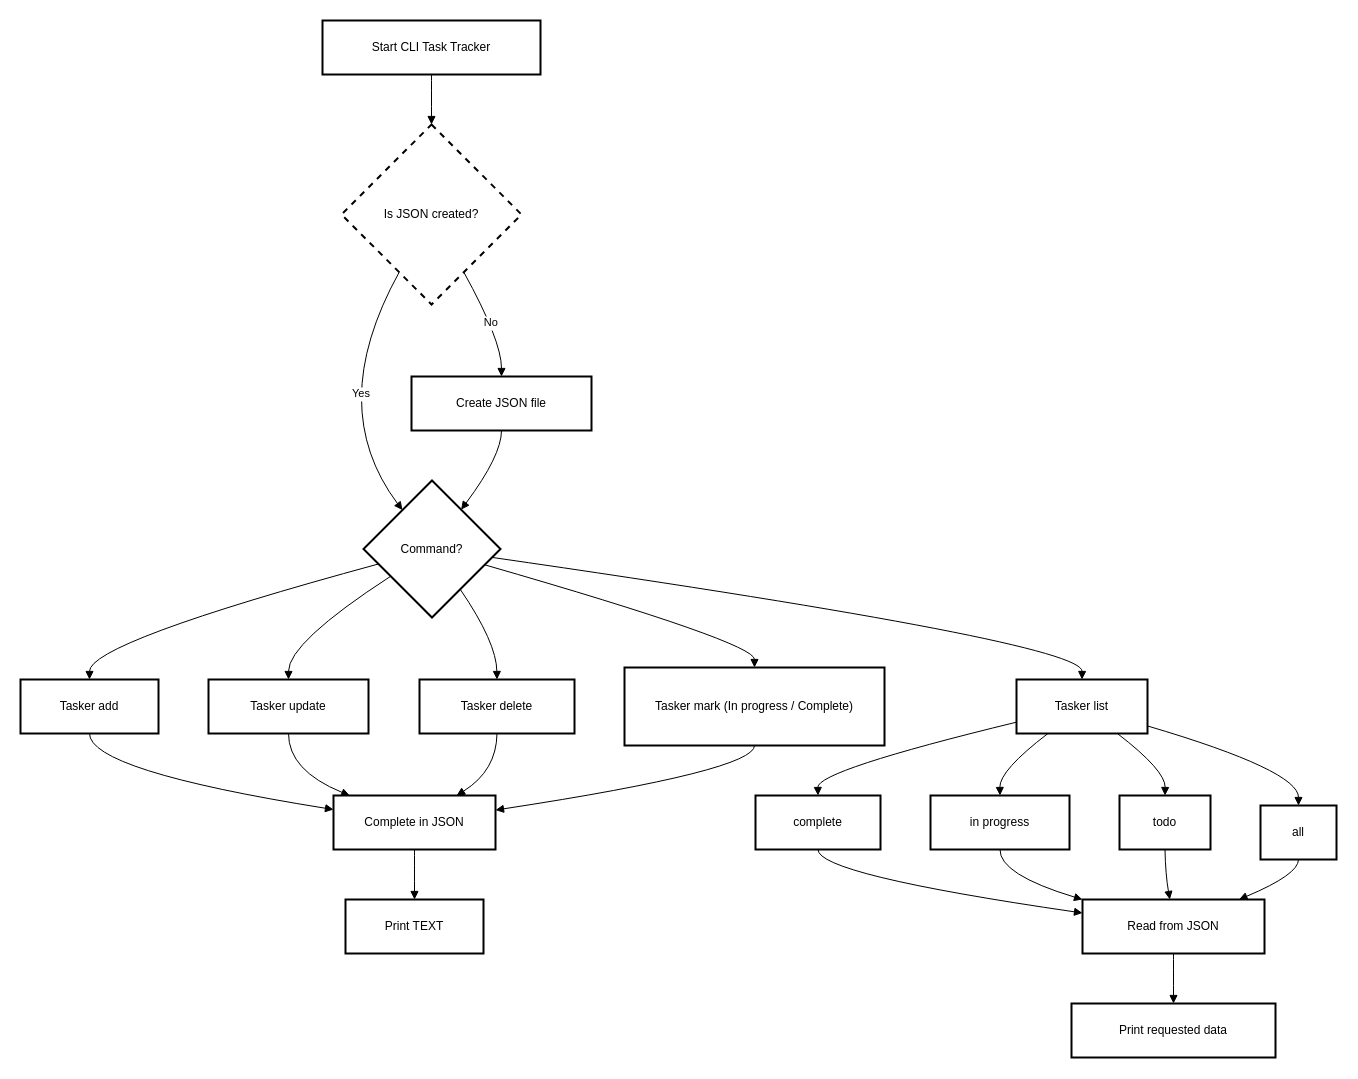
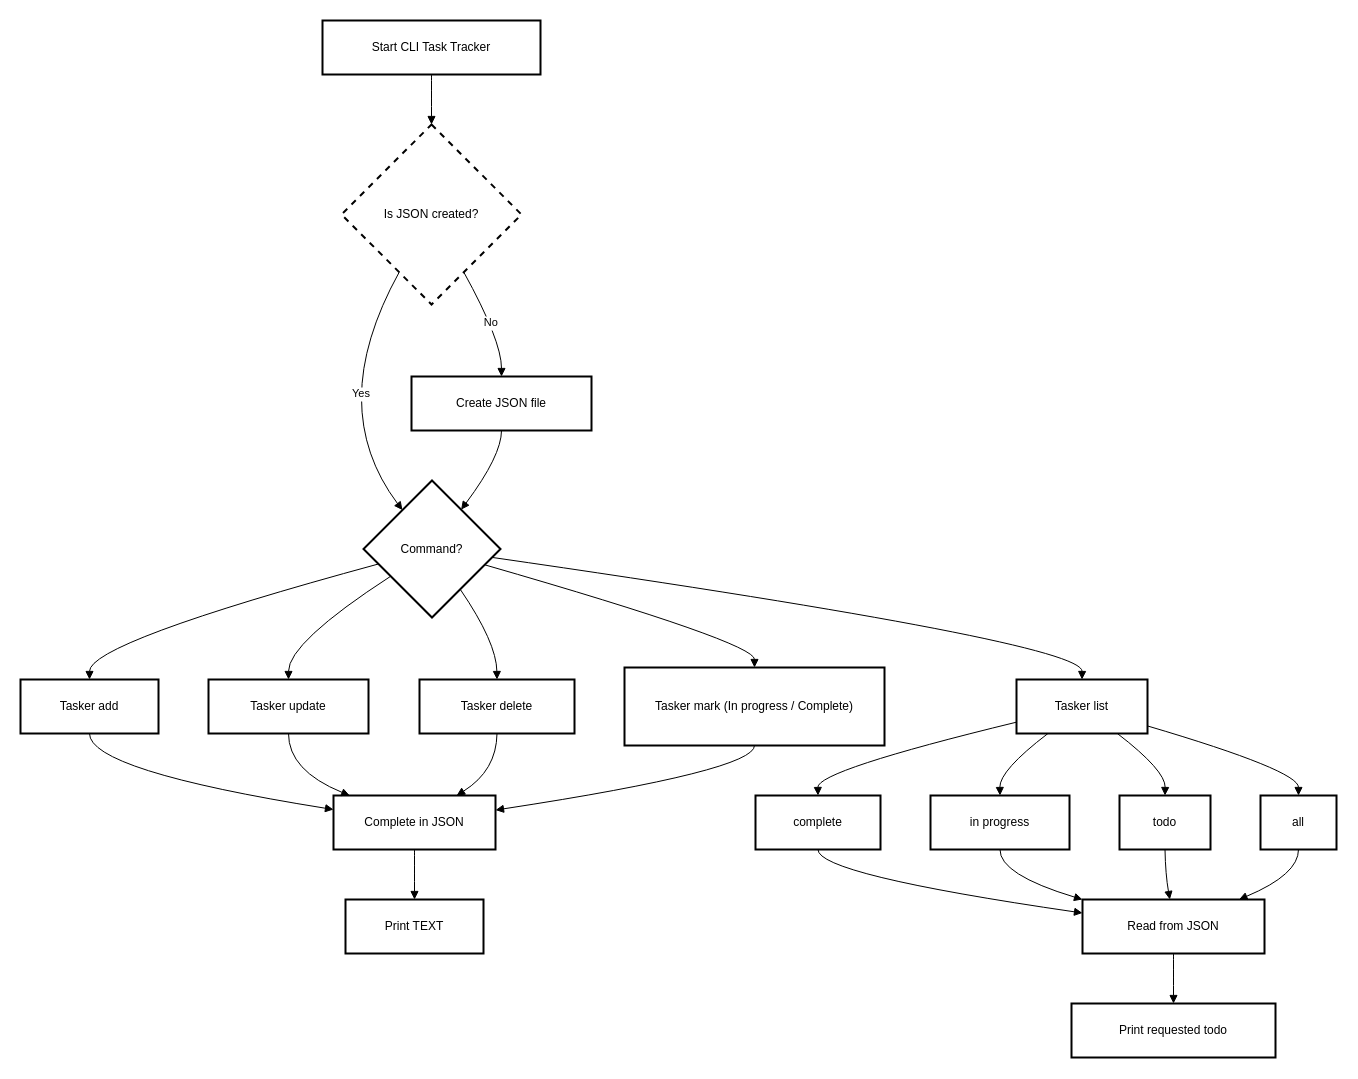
- <mxCell id="14" value="all" style="whiteSpace=wrap;strokeWidth=2;" vertex="1" parent="1"><mxGeometry x="1260" y="805" width="76" height="54" as="geometry" /></mxCell>
+ <mxCell id="14" value="all" style="whiteSpace=wrap;strokeWidth=2;" vertex="1" parent="1"><mxGeometry x="1260" y="795" width="76" height="54" as="geometry" /></mxCell>
- <mxCell id="18" value="Print requested data" style="whiteSpace=wrap;strokeWidth=2;" vertex="1" parent="1"><mxGeometry x="1071" y="1003" width="204" height="54" as="geometry" /></mxCell>
+ <mxCell id="18" value="Print requested todo" style="whiteSpace=wrap;strokeWidth=2;" vertex="1" parent="1"><mxGeometry x="1071" y="1003" width="204" height="54" as="geometry" /></mxCell>
